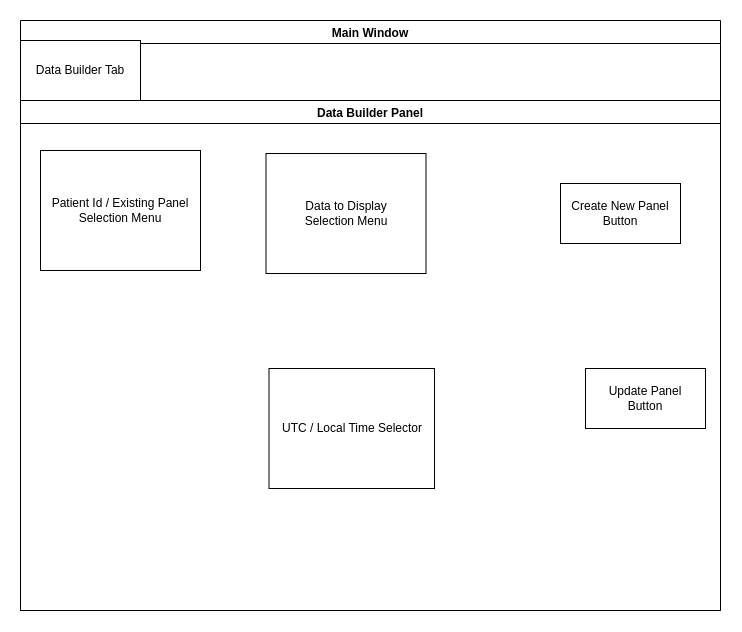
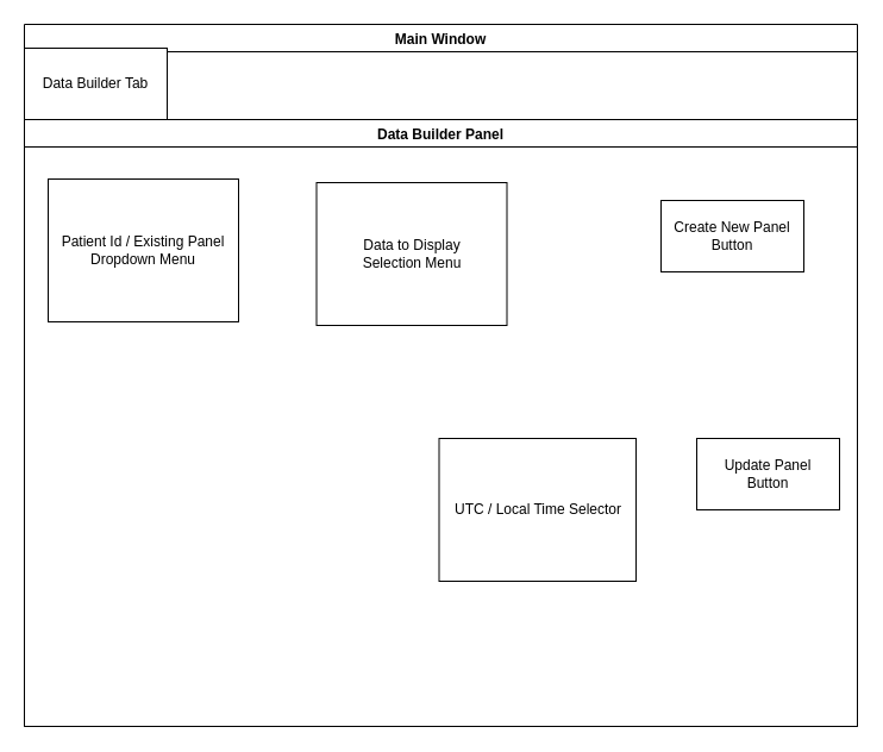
- <mxCell id="5" value="Patient Id / Existing Panel Selection Menu" style="rounded=0;whiteSpace=wrap;html=1;" vertex="1" parent="4"><mxGeometry x="20" y="50" width="160" height="120" as="geometry" /></mxCell>
+ <mxCell id="5" value="Patient Id / Existing Panel Dropdown Menu" style="rounded=0;whiteSpace=wrap;html=1;" vertex="1" parent="4"><mxGeometry x="20" y="50" width="160" height="120" as="geometry" /></mxCell>
- <mxCell id="7" value="Create New Panel&lt;br&gt;Button" style="rounded=0;whiteSpace=wrap;html=1;" vertex="1" parent="4"><mxGeometry x="540" y="83" width="120" height="60" as="geometry" /></mxCell>
+ <mxCell id="7" value="Create New Panel&lt;br&gt;Button" style="rounded=0;whiteSpace=wrap;html=1;" vertex="1" parent="4"><mxGeometry x="535" y="68" width="120" height="60" as="geometry" /></mxCell>
- <mxCell id="9" value="UTC / Local Time Selector" style="rounded=0;whiteSpace=wrap;html=1;aspect=fixed;" vertex="1" parent="4"><mxGeometry x="248.5" y="268" width="165.52" height="120" as="geometry" /></mxCell>
+ <mxCell id="9" value="UTC / Local Time Selector" style="rounded=0;whiteSpace=wrap;html=1;aspect=fixed;" vertex="1" parent="4"><mxGeometry x="348.5" y="268" width="165.52" height="120" as="geometry" /></mxCell>
